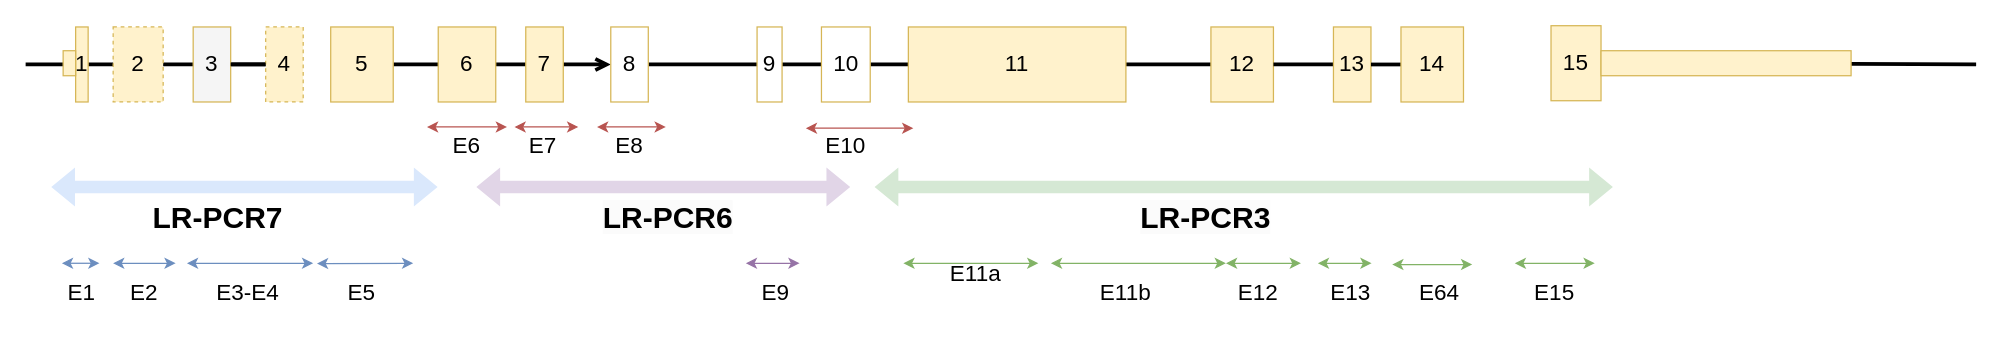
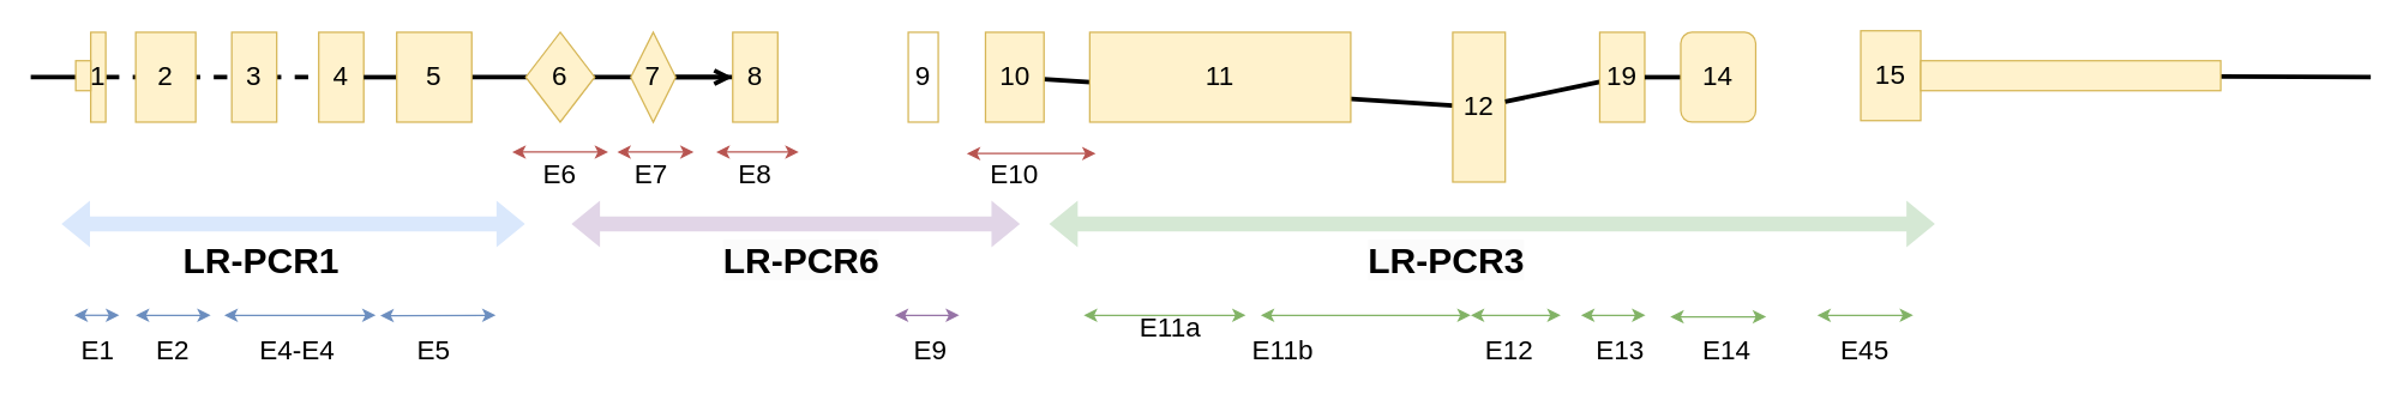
- <mxCell id="9" value="&lt;font style=&quot;font-size: 18px;&quot;&gt;2&lt;/font&gt;" style="rounded=0;whiteSpace=wrap;html=1;fillColor=#fff2cc;strokeColor=#d6b656;dashed=1;" vertex="1" parent="1"><mxGeometry x="90" y="21" width="40" height="60" as="geometry" /></mxCell>
+ <mxCell id="9" value="&lt;font style=&quot;font-size: 18px;&quot;&gt;2&lt;/font&gt;" style="rounded=0;whiteSpace=wrap;html=1;fillColor=#fff2cc;strokeColor=#d6b656;" vertex="1" parent="1"><mxGeometry x="90" y="21" width="40" height="60" as="geometry" /></mxCell>
- <mxCell id="2" value="" style="endArrow=none;html=1;rounded=0;strokeWidth=3;" edge="1" parent="1" source="8" target="11"><mxGeometry width="50" height="50" relative="1" as="geometry"><mxPoint x="70" y="51" as="sourcePoint" /><mxPoint x="1300" y="51" as="targetPoint" /></mxGeometry></mxCell>
+ <mxCell id="2" value="" style="endArrow=none;html=1;rounded=0;strokeWidth=3;dashed=1;" edge="1" parent="1" source="8" target="11"><mxGeometry width="50" height="50" relative="1" as="geometry"><mxPoint x="70" y="51" as="sourcePoint" /><mxPoint x="1300" y="51" as="targetPoint" /></mxGeometry></mxCell>
- <mxCell id="10" value="&lt;font style=&quot;font-size: 18px;&quot;&gt;3&lt;/font&gt;" style="rounded=0;whiteSpace=wrap;html=1;fillColor=#f5f5f5;strokeColor=#d6b656;" vertex="1" parent="1"><mxGeometry x="154" y="21" width="30" height="60" as="geometry" /></mxCell>
+ <mxCell id="10" value="&lt;font style=&quot;font-size: 18px;&quot;&gt;3&lt;/font&gt;" style="rounded=0;whiteSpace=wrap;html=1;fillColor=#fff2cc;strokeColor=#d6b656;" vertex="1" parent="1"><mxGeometry x="154" y="21" width="30" height="60" as="geometry" /></mxCell>
- <mxCell id="12" value="" style="endArrow=none;html=1;rounded=0;strokeWidth=3;" edge="1" parent="1" source="11" target="10"><mxGeometry width="50" height="50" relative="1" as="geometry"><mxPoint x="242" y="51" as="sourcePoint" /><mxPoint x="1300" y="51" as="targetPoint" /></mxGeometry></mxCell>
+ <mxCell id="12" value="" style="endArrow=none;html=1;rounded=0;strokeWidth=3;" edge="1" parent="1" source="11" target="13"><mxGeometry width="50" height="50" relative="1" as="geometry"><mxPoint x="242" y="51" as="sourcePoint" /><mxPoint x="1300" y="51" as="targetPoint" /></mxGeometry></mxCell>
- <mxCell id="11" value="&lt;font style=&quot;font-size: 18px;&quot;&gt;4&lt;/font&gt;" style="rounded=0;whiteSpace=wrap;html=1;fillColor=#fff2cc;strokeColor=#d6b656;dashed=1;" vertex="1" parent="1"><mxGeometry x="212" y="21" width="30" height="60" as="geometry" /></mxCell>
+ <mxCell id="11" value="&lt;font style=&quot;font-size: 18px;&quot;&gt;4&lt;/font&gt;" style="rounded=0;whiteSpace=wrap;html=1;fillColor=#fff2cc;strokeColor=#d6b656;" vertex="1" parent="1"><mxGeometry x="212" y="21" width="30" height="60" as="geometry" /></mxCell>
- <mxCell id="14" value="&lt;font style=&quot;font-size: 18px;&quot;&gt;6&lt;/font&gt;" style="rounded=0;whiteSpace=wrap;html=1;fillColor=#fff2cc;strokeColor=#d6b656;" vertex="1" parent="1"><mxGeometry x="350" y="21" width="46" height="60" as="geometry" /></mxCell>
+ <mxCell id="14" value="&lt;font style=&quot;font-size: 18px;&quot;&gt;6&lt;/font&gt;" style="rhombus;whiteSpace=wrap;html=1;fillColor=#fff2cc;strokeColor=#d6b656;" vertex="1" parent="1"><mxGeometry x="350" y="21" width="46" height="60" as="geometry" /></mxCell>
- <mxCell id="15" value="&lt;font style=&quot;font-size: 18px;&quot;&gt;7&lt;/font&gt;" style="rounded=0;whiteSpace=wrap;html=1;fillColor=#fff2cc;strokeColor=#d6b656;" vertex="1" parent="1"><mxGeometry x="420" y="21" width="30" height="60" as="geometry" /></mxCell>
+ <mxCell id="15" value="&lt;font style=&quot;font-size: 18px;&quot;&gt;7&lt;/font&gt;" style="rhombus;whiteSpace=wrap;html=1;fillColor=#fff2cc;strokeColor=#d6b656;" vertex="1" parent="1"><mxGeometry x="420" y="21" width="30" height="60" as="geometry" /></mxCell>
- <mxCell id="16" value="&lt;font style=&quot;font-size: 18px;&quot;&gt;8&lt;/font&gt;" style="rounded=0;whiteSpace=wrap;html=1;fillColor=#ffffff;strokeColor=#d6b656;" vertex="1" parent="1"><mxGeometry x="488" y="21" width="30" height="60" as="geometry" /></mxCell>
+ <mxCell id="16" value="&lt;font style=&quot;font-size: 18px;&quot;&gt;8&lt;/font&gt;" style="rounded=0;whiteSpace=wrap;html=1;fillColor=#fff2cc;strokeColor=#d6b656;" vertex="1" parent="1"><mxGeometry x="488" y="21" width="30" height="60" as="geometry" /></mxCell>
- <mxCell id="3" value="" style="endArrow=none;html=1;rounded=0;strokeWidth=3;" edge="1" parent="1" source="16" target="18"><mxGeometry width="50" height="50" relative="1" as="geometry"><mxPoint x="500" y="51" as="sourcePoint" /><mxPoint x="1300" y="51" as="targetPoint" /></mxGeometry></mxCell>
+ <mxCell id="3" value="" style="endArrow=none;html=1;rounded=0;strokeWidth=3;" edge="1" parent="1" source="16" target="15"><mxGeometry width="50" height="50" relative="1" as="geometry"><mxPoint x="500" y="51" as="sourcePoint" /><mxPoint x="1300" y="51" as="targetPoint" /></mxGeometry></mxCell>
- <mxCell id="18" value="&lt;font style=&quot;font-size: 18px;&quot;&gt;10&lt;/font&gt;" style="rounded=0;whiteSpace=wrap;html=1;fillColor=#ffffff;strokeColor=#d6b656;" vertex="1" parent="1"><mxGeometry x="656.5" y="21" width="39" height="60" as="geometry" /></mxCell>
+ <mxCell id="18" value="&lt;font style=&quot;font-size: 18px;&quot;&gt;10&lt;/font&gt;" style="rounded=0;whiteSpace=wrap;html=1;fillColor=#fff2cc;strokeColor=#d6b656;" vertex="1" parent="1"><mxGeometry x="656.5" y="21" width="39" height="60" as="geometry" /></mxCell>
- <mxCell id="20" value="&lt;font style=&quot;font-size: 18px;&quot;&gt;12&lt;/font&gt;" style="rounded=0;whiteSpace=wrap;html=1;fillColor=#fff2cc;strokeColor=#d6b656;" vertex="1" parent="1"><mxGeometry x="968" y="21" width="50" height="60" as="geometry" /></mxCell>
+ <mxCell id="20" value="&lt;font style=&quot;font-size: 18px;&quot;&gt;12&lt;/font&gt;" style="rounded=0;whiteSpace=wrap;html=1;fillColor=#fff2cc;strokeColor=#d6b656;" vertex="1" parent="1"><mxGeometry x="968" y="21" width="35" height="100" as="geometry" /></mxCell>
- <mxCell id="22" value="&lt;font style=&quot;font-size: 18px;&quot;&gt;13&lt;/font&gt;" style="rounded=0;whiteSpace=wrap;html=1;fillColor=#fff2cc;strokeColor=#d6b656;" vertex="1" parent="1"><mxGeometry x="1066" y="21" width="30" height="60" as="geometry" /></mxCell>
+ <mxCell id="22" value="&lt;font style=&quot;font-size: 18px;&quot;&gt;19&lt;/font&gt;" style="rounded=0;whiteSpace=wrap;html=1;fillColor=#fff2cc;strokeColor=#d6b656;" vertex="1" parent="1"><mxGeometry x="1066" y="21" width="30" height="60" as="geometry" /></mxCell>
- <mxCell id="24" value="&lt;font style=&quot;font-size: 18px;&quot;&gt;14&lt;/font&gt;" style="rounded=0;whiteSpace=wrap;html=1;fillColor=#fff2cc;strokeColor=#d6b656;" vertex="1" parent="1"><mxGeometry x="1120" y="21" width="50" height="60" as="geometry" /></mxCell>
+ <mxCell id="24" value="&lt;font style=&quot;font-size: 18px;&quot;&gt;14&lt;/font&gt;" style="whiteSpace=wrap;html=1;fillColor=#fff2cc;strokeColor=#d6b656;rounded=1;" vertex="1" parent="1"><mxGeometry x="1120" y="21" width="50" height="60" as="geometry" /></mxCell>
- <mxCell id="29" value="&lt;span style=&quot;font-size: 24px;&quot;&gt;&lt;b&gt;LR-PCR7&lt;/b&gt;&lt;/span&gt;" style="text;html=1;align=center;verticalAlign=middle;whiteSpace=wrap;rounded=0;" vertex="1" parent="1"><mxGeometry x="120" y="159" width="108" height="30" as="geometry" /></mxCell>
+ <mxCell id="29" value="&lt;span style=&quot;font-size: 24px;&quot;&gt;&lt;b&gt;LR-PCR1&lt;/b&gt;&lt;/span&gt;" style="text;html=1;align=center;verticalAlign=middle;whiteSpace=wrap;rounded=0;" vertex="1" parent="1"><mxGeometry x="120" y="159" width="108" height="30" as="geometry" /></mxCell>
- <mxCell id="45" value="&lt;font style=&quot;font-size: 18px;&quot;&gt;E3-E4&lt;/font&gt;" style="text;html=1;align=center;verticalAlign=middle;whiteSpace=wrap;rounded=0;" vertex="1" parent="1"><mxGeometry x="168" y="219" width="60" height="30" as="geometry" /></mxCell>
+ <mxCell id="45" value="&lt;font style=&quot;font-size: 18px;&quot;&gt;E4-E4&lt;/font&gt;" style="text;html=1;align=center;verticalAlign=middle;whiteSpace=wrap;rounded=0;" vertex="1" parent="1"><mxGeometry x="168" y="219" width="60" height="30" as="geometry" /></mxCell>
- <mxCell id="49" value="&lt;span style=&quot;font-size: 18px;&quot;&gt;E11b&lt;/span&gt;" style="text;html=1;align=center;verticalAlign=middle;whiteSpace=wrap;rounded=0;" vertex="1" parent="1"><mxGeometry x="870" y="219" width="60" height="30" as="geometry" /></mxCell>
+ <mxCell id="49" value="&lt;span style=&quot;font-size: 18px;&quot;&gt;E11b&lt;/span&gt;" style="text;html=1;align=center;verticalAlign=middle;whiteSpace=wrap;rounded=0;" vertex="1" parent="1"><mxGeometry x="825" y="219" width="60" height="30" as="geometry" /></mxCell>
- <mxCell id="52" value="&lt;span style=&quot;font-size: 18px;&quot;&gt;E64&lt;/span&gt;" style="text;html=1;align=center;verticalAlign=middle;whiteSpace=wrap;rounded=0;" vertex="1" parent="1"><mxGeometry x="1121" y="219" width="60" height="30" as="geometry" /></mxCell>
+ <mxCell id="52" value="&lt;span style=&quot;font-size: 18px;&quot;&gt;E14&lt;/span&gt;" style="text;html=1;align=center;verticalAlign=middle;whiteSpace=wrap;rounded=0;" vertex="1" parent="1"><mxGeometry x="1121" y="219" width="60" height="30" as="geometry" /></mxCell>
- <mxCell id="53" value="&lt;span style=&quot;font-size: 18px;&quot;&gt;E15&lt;/span&gt;" style="text;html=1;align=center;verticalAlign=middle;whiteSpace=wrap;rounded=0;" vertex="1" parent="1"><mxGeometry x="1213" y="219" width="60" height="30" as="geometry" /></mxCell>
+ <mxCell id="53" value="&lt;span style=&quot;font-size: 18px;&quot;&gt;E45&lt;/span&gt;" style="text;html=1;align=center;verticalAlign=middle;whiteSpace=wrap;rounded=0;" vertex="1" parent="1"><mxGeometry x="1213" y="219" width="60" height="30" as="geometry" /></mxCell>
